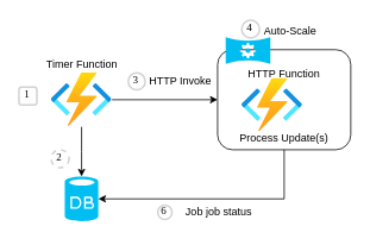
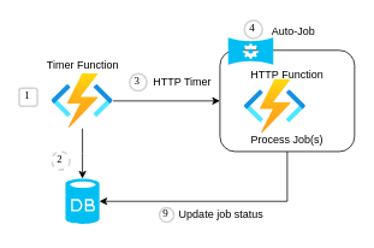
- <mxCell id="16" value="Auto-Scale" style="text;html=1;align=center;verticalAlign=middle;resizable=0;points=[];autosize=1;strokeColor=none;fillColor=none;" parent="1" vertex="1"><mxGeometry x="284" y="20" width="80" height="30" as="geometry" /></mxCell>
+ <mxCell id="16" value="Auto-Job" style="text;html=1;align=center;verticalAlign=middle;resizable=0;points=[];autosize=1;strokeColor=none;fillColor=none;" parent="1" vertex="1"><mxGeometry x="284" y="20" width="80" height="30" as="geometry" /></mxCell>
- <mxCell id="19" value="HTTP Invoke" style="text;html=1;align=center;verticalAlign=middle;resizable=0;points=[];autosize=1;strokeColor=none;fillColor=none;" vertex="1" parent="1"><mxGeometry x="156" y="76" width="90" height="30" as="geometry" /></mxCell>
+ <mxCell id="19" value="HTTP Timer" style="text;html=1;align=center;verticalAlign=middle;resizable=0;points=[];autosize=1;strokeColor=none;fillColor=none;" vertex="1" parent="1"><mxGeometry x="156" y="76" width="90" height="30" as="geometry" /></mxCell>
- <mxCell id="13" value="&lt;br&gt;HTTP Function&lt;br&gt;&lt;br&gt;&lt;br&gt;&lt;br&gt;&lt;br&gt;Process Update(s)" style="rounded=1;whiteSpace=wrap;html=1;fillColor=none;" parent="1" vertex="1"><mxGeometry x="243" y="55" width="149" height="112" as="geometry" /></mxCell>
+ <mxCell id="13" value="&lt;br&gt;HTTP Function&lt;br&gt;&lt;br&gt;&lt;br&gt;&lt;br&gt;&lt;br&gt;Process Job(s)" style="rounded=1;whiteSpace=wrap;html=1;fillColor=none;" parent="1" vertex="1"><mxGeometry x="243" y="55" width="149" height="112" as="geometry" /></mxCell>
- <mxCell id="17" value="6" style="ellipse;whiteSpace=wrap;html=1;aspect=fixed;strokeWidth=2;fontFamily=Tahoma;spacingBottom=4;spacingRight=2;strokeColor=#d3d3d3;fillColor=none;" parent="1" vertex="1"><mxGeometry x="176" y="229" width="16" height="16" as="geometry" /></mxCell>
+ <mxCell id="17" value="9" style="ellipse;whiteSpace=wrap;html=1;aspect=fixed;strokeWidth=2;fontFamily=Tahoma;spacingBottom=4;spacingRight=2;strokeColor=#d3d3d3;fillColor=none;" parent="1" vertex="1"><mxGeometry x="176" y="229" width="16" height="16" as="geometry" /></mxCell>
- <mxCell id="18" value="Job job status" style="text;html=1;align=center;verticalAlign=middle;resizable=0;points=[];autosize=1;strokeColor=none;fillColor=none;" parent="1" vertex="1"><mxGeometry x="184" y="222" width="120" height="30" as="geometry" /></mxCell>
+ <mxCell id="18" value="Update job status" style="text;html=1;align=center;verticalAlign=middle;resizable=0;points=[];autosize=1;strokeColor=none;fillColor=none;" parent="1" vertex="1"><mxGeometry x="184" y="222" width="120" height="30" as="geometry" /></mxCell>
